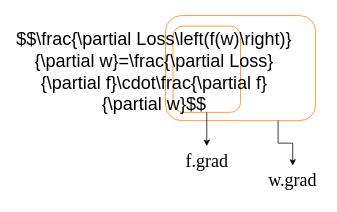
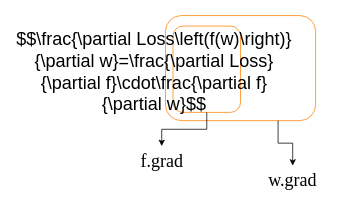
- <mxCell id="6" value="f.grad" style="text;html=1;strokeColor=none;fillColor=none;align=center;verticalAlign=middle;whiteSpace=wrap;rounded=0;fontFamily=Comic Sans MS;fontSize=24;" vertex="1" parent="1"><mxGeometry x="237.5" y="194" width="75" height="40" as="geometry" /></mxCell>
+ <mxCell id="6" value="f.grad" style="text;html=1;strokeColor=none;fillColor=none;align=center;verticalAlign=middle;whiteSpace=wrap;rounded=0;fontFamily=Comic Sans MS;fontSize=24;" vertex="1" parent="1"><mxGeometry x="177.5" y="194" width="75" height="40" as="geometry" /></mxCell>
